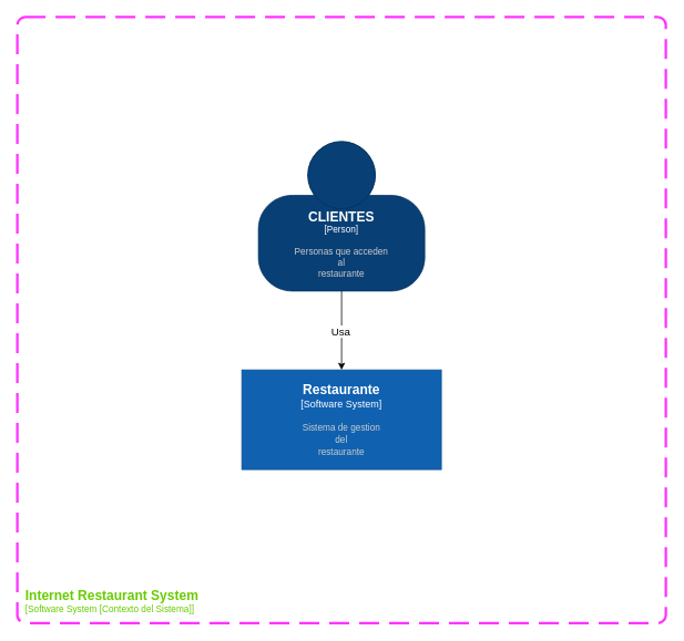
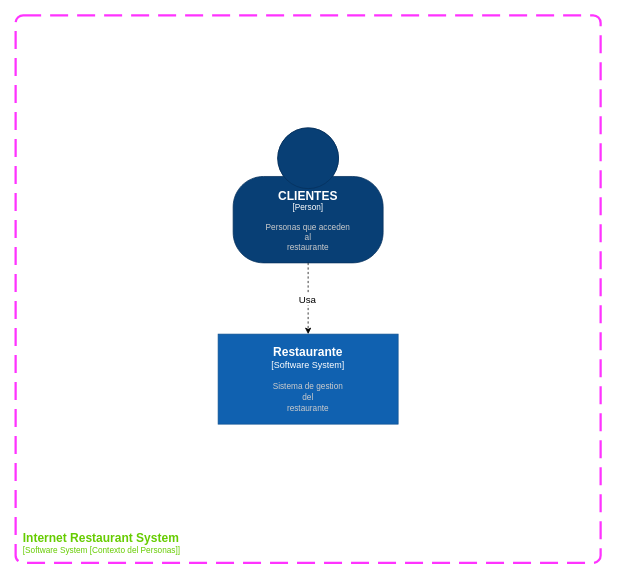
- <mxCell id="4" style="edgeStyle=orthogonalEdgeStyle;rounded=0;orthogonalLoop=1;jettySize=auto;html=1;exitX=0.5;exitY=1;exitDx=0;exitDy=0;exitPerimeter=0;entryX=0.5;entryY=0;entryDx=0;entryDy=0;entryPerimeter=0;" parent="1" source="2" target="3" edge="1"><mxGeometry relative="1" as="geometry" /></mxCell>
+ <mxCell id="4" style="edgeStyle=orthogonalEdgeStyle;rounded=0;orthogonalLoop=1;jettySize=auto;html=1;exitX=0.5;exitY=1;exitDx=0;exitDy=0;exitPerimeter=0;entryX=0.5;entryY=0;entryDx=0;entryDy=0;entryPerimeter=0;dashed=1;" parent="1" source="2" target="3" edge="1"><mxGeometry relative="1" as="geometry" /></mxCell>
- <mxCell id="6" value="&lt;font style=&quot;font-size: 16px&quot;&gt;&lt;b&gt;&lt;div style=&quot;text-align: left&quot;&gt;Internet Restaurant System&lt;/div&gt;&lt;/b&gt;&lt;/font&gt;&lt;div style=&quot;text-align: left&quot;&gt;[Software System [Contexto del Sistema]]&lt;/div&gt;" style="rounded=1;fontSize=11;whiteSpace=wrap;html=1;dashed=1;arcSize=20;fillColor=none;strokeColor=#FF33FF;fontColor=#66CC00;labelBackgroundColor=none;align=left;verticalAlign=bottom;labelBorderColor=none;spacingTop=0;spacing=10;dashPattern=8 4;metaEdit=1;rotatable=0;perimeter=rectanglePerimeter;labelPadding=0;allowArrows=0;connectable=0;expand=0;recursiveResize=0;editable=1;pointerEvents=0;absoluteArcSize=1;points=[[0.25,0,0],[0.5,0,0],[0.75,0,0],[1,0.25,0],[1,0.5,0],[1,0.75,0],[0.75,1,0],[0.5,1,0],[0.25,1,0],[0,0.75,0],[0,0.5,0],[0,0.25,0]];strokeWidth=3;" parent="1" vertex="1"><mxGeometry x="20" y="20" width="780" height="730" as="geometry" /></mxCell>
+ <mxCell id="6" value="&lt;font style=&quot;font-size: 16px&quot;&gt;&lt;b&gt;&lt;div style=&quot;text-align: left&quot;&gt;Internet Restaurant System&lt;/div&gt;&lt;/b&gt;&lt;/font&gt;&lt;div style=&quot;text-align: left&quot;&gt;[Software System [Contexto del Personas]]&lt;/div&gt;" style="rounded=1;fontSize=11;whiteSpace=wrap;html=1;dashed=1;arcSize=20;fillColor=none;strokeColor=#FF33FF;fontColor=#66CC00;labelBackgroundColor=none;align=left;verticalAlign=bottom;labelBorderColor=none;spacingTop=0;spacing=10;dashPattern=8 4;metaEdit=1;rotatable=0;perimeter=rectanglePerimeter;labelPadding=0;allowArrows=0;connectable=0;expand=0;recursiveResize=0;editable=1;pointerEvents=0;absoluteArcSize=1;points=[[0.25,0,0],[0.5,0,0],[0.75,0,0],[1,0.25,0],[1,0.5,0],[1,0.75,0],[0.75,1,0],[0.5,1,0],[0.25,1,0],[0,0.75,0],[0,0.5,0],[0,0.25,0]];strokeWidth=3;" parent="1" vertex="1"><mxGeometry x="20" y="20" width="780" height="730" as="geometry" /></mxCell>
